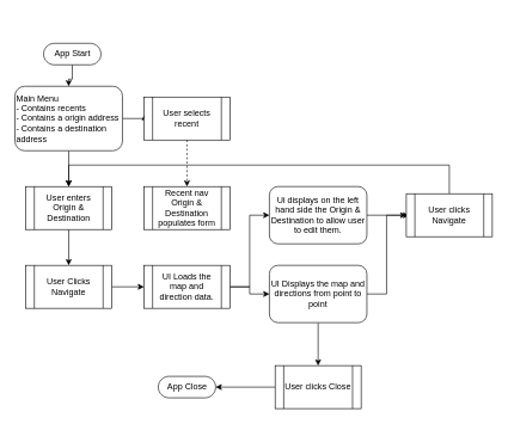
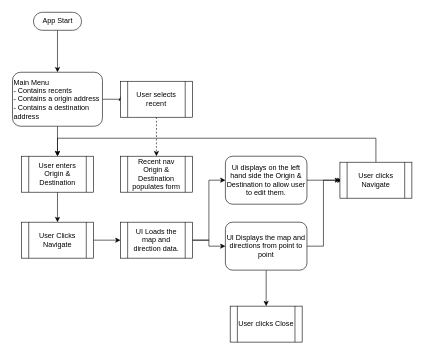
- <mxCell id="3" value="App Start" style="html=1;dashed=0;whitespace=wrap;shape=mxgraph.dfd.start" vertex="1" parent="1"><mxGeometry x="60" y="60" width="80" height="30" as="geometry" /></mxCell>
+ <mxCell id="3" value="App Start" style="html=1;dashed=0;whitespace=wrap;shape=mxgraph.dfd.start" vertex="1" parent="1"><mxGeometry x="55" y="20" width="80" height="30" as="geometry" /></mxCell>
- <mxCell id="26" value="App Close" style="html=1;dashed=0;whitespace=wrap;shape=mxgraph.dfd.start" vertex="1" parent="1"><mxGeometry x="220" y="525" width="80" height="30" as="geometry" /></mxCell>
- <mxCell id="24" style="edgeStyle=orthogonalEdgeStyle;rounded=0;orthogonalLoop=1;jettySize=auto;html=1;exitX=0;exitY=0.5;exitDx=0;exitDy=0;" edge="1" parent="1" source="25" target="26"><mxGeometry relative="1" as="geometry" /></mxCell>
